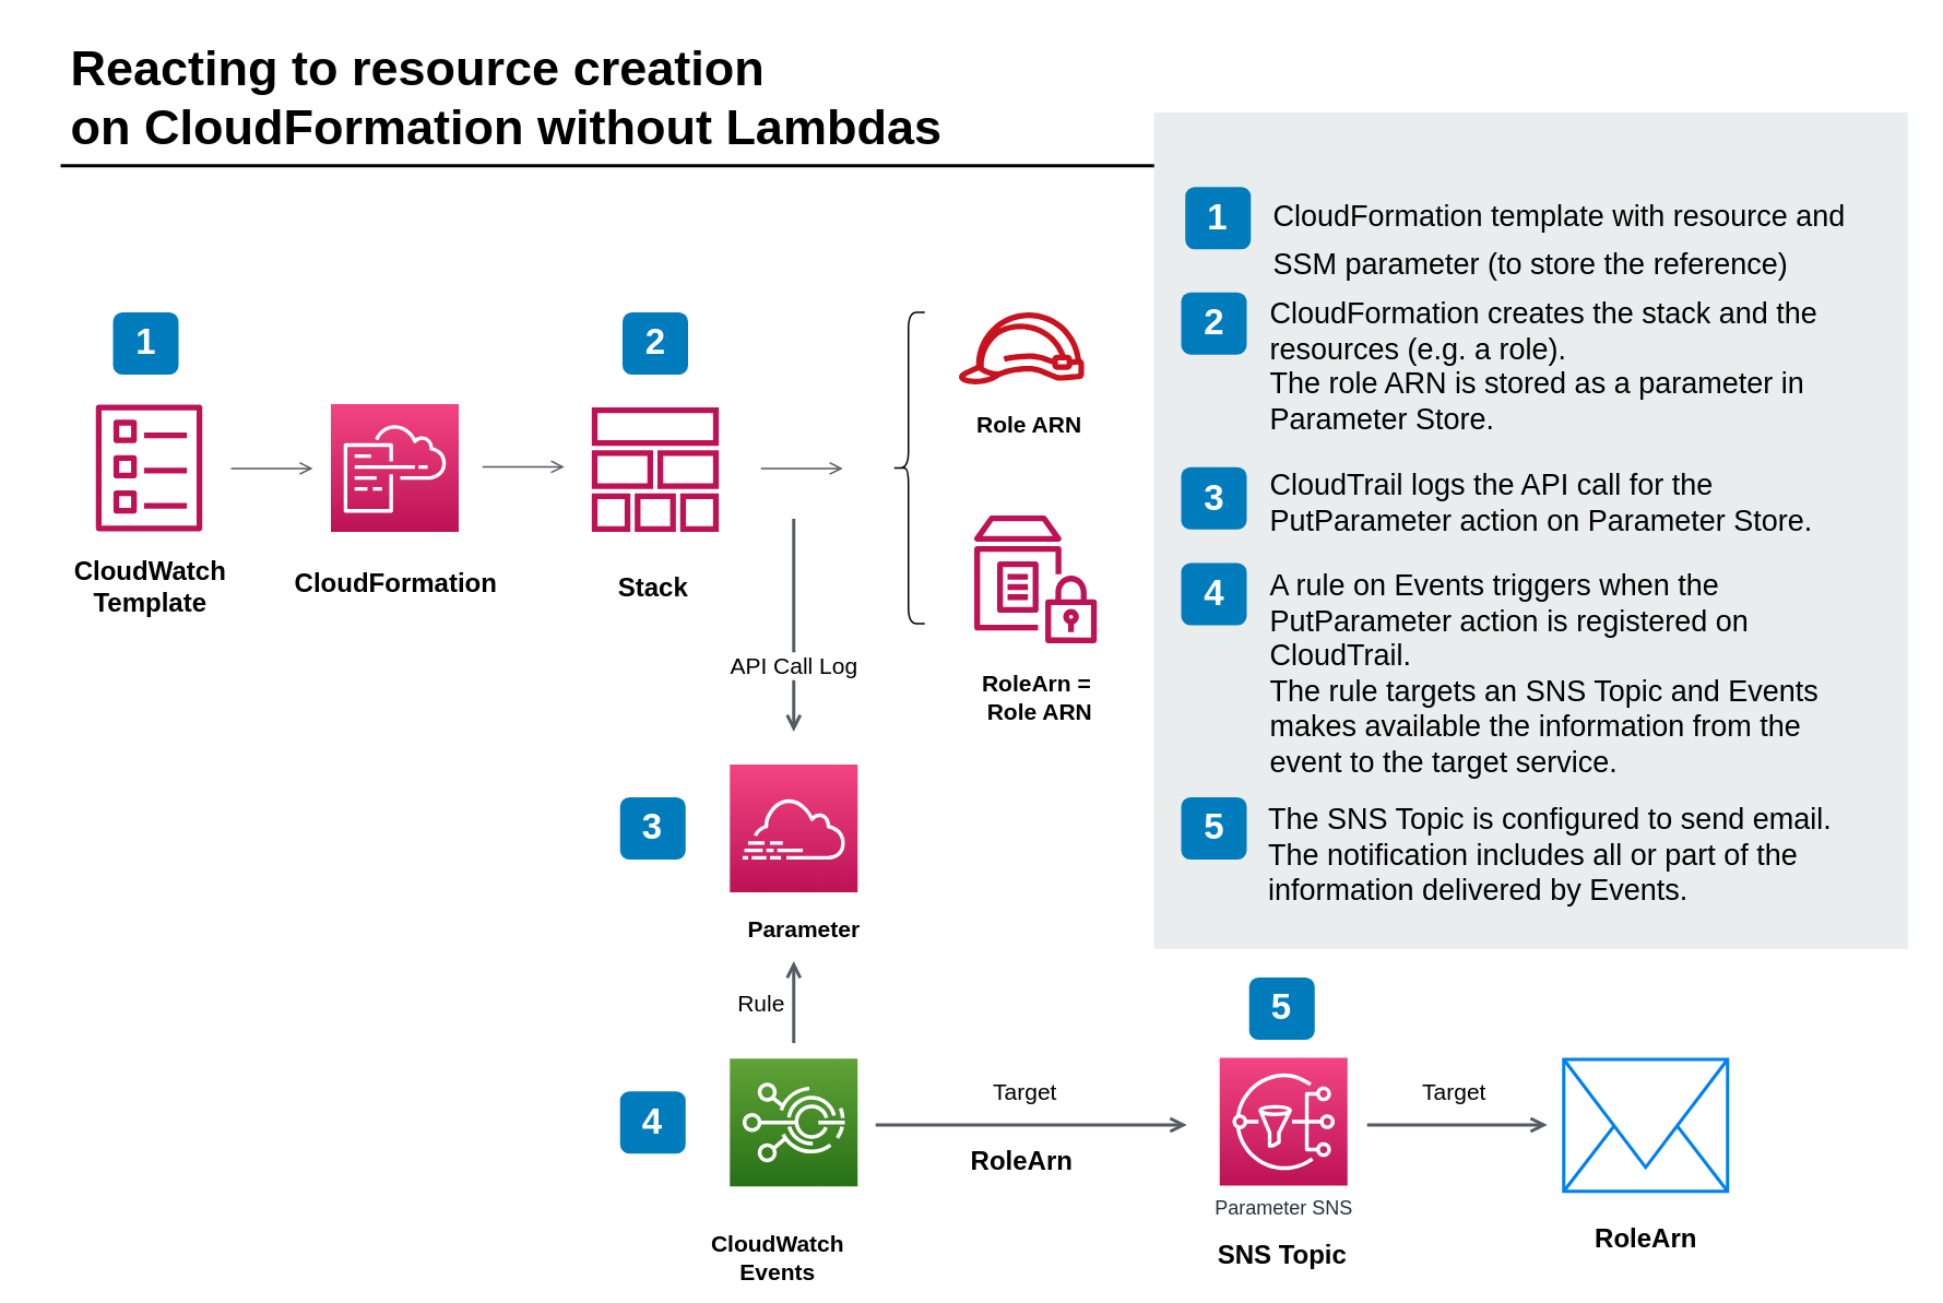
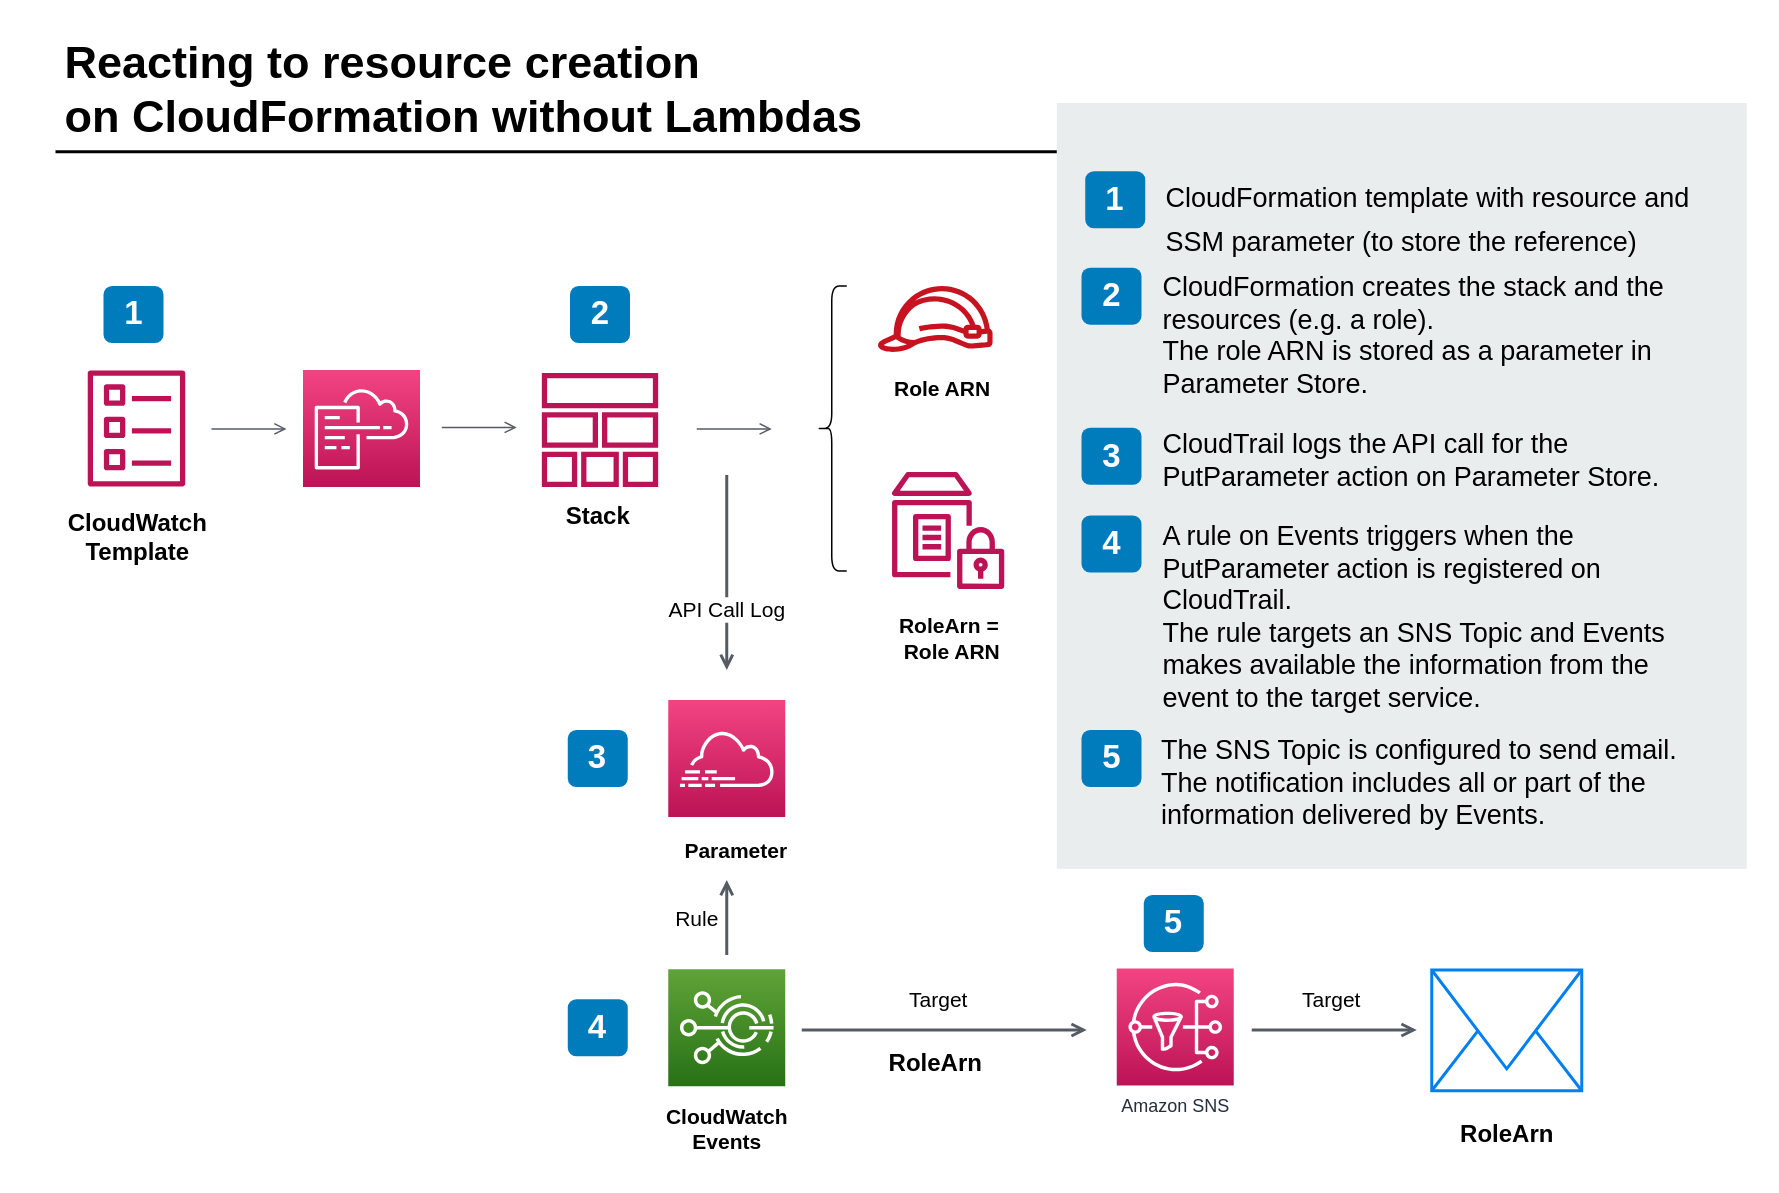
- <mxCell id="31" value="CloudFormation" style="text;html=1;resizable=0;points=[];autosize=1;align=center;verticalAlign=top;spacingTop=-4;fontSize=16;fontStyle=1" vertex="1" parent="1"><mxGeometry x="170.5" y="343" width="140" height="20" as="geometry" /></mxCell>
- <mxCell id="32" value="Stack" style="text;html=1;resizable=0;points=[];autosize=1;align=center;verticalAlign=top;spacingTop=-4;fontSize=16;fontStyle=1" vertex="1" parent="1"><mxGeometry x="368" y="345.5" width="60" height="20" as="geometry" /></mxCell>
+ <mxCell id="32" value="Stack" style="text;html=1;resizable=0;points=[];autosize=1;align=center;verticalAlign=top;spacingTop=-4;fontSize=16;fontStyle=1" vertex="1" parent="1"><mxGeometry x="368" y="330.5" width="60" height="20" as="geometry" /></mxCell>
- <mxCell id="3" value="Parameter SNS" style="outlineConnect=0;fontColor=#232F3E;gradientColor=#F34482;gradientDirection=north;fillColor=#BC1356;strokeColor=#ffffff;dashed=0;verticalLabelPosition=bottom;verticalAlign=top;align=center;html=1;fontSize=12;fontStyle=0;aspect=fixed;shape=mxgraph.aws4.resourceIcon;resIcon=mxgraph.aws4.sns;" parent="1" vertex="1"><mxGeometry x="744" y="645" width="78" height="78" as="geometry" /></mxCell>
+ <mxCell id="3" value="Amazon SNS" style="outlineConnect=0;fontColor=#232F3E;gradientColor=#F34482;gradientDirection=north;fillColor=#BC1356;strokeColor=#ffffff;dashed=0;verticalLabelPosition=bottom;verticalAlign=top;align=center;html=1;fontSize=12;fontStyle=0;aspect=fixed;shape=mxgraph.aws4.resourceIcon;resIcon=mxgraph.aws4.sns;" parent="1" vertex="1"><mxGeometry x="744" y="645" width="78" height="78" as="geometry" /></mxCell>
- <mxCell id="41" value="SNS Topic" style="text;html=1;resizable=0;points=[];autosize=1;align=center;verticalAlign=top;spacingTop=-4;fontSize=16;fontStyle=1" vertex="1" parent="1"><mxGeometry x="737" y="753" width="90" height="20" as="geometry" /></mxCell>
- <mxCell id="38" value="CloudWatch&lt;br&gt;Events" style="text;html=1;resizable=0;points=[];autosize=1;align=center;verticalAlign=top;spacingTop=-4;fontSize=14;fontStyle=1" vertex="1" parent="1"><mxGeometry x="424" y="748" width="100" height="40" as="geometry" /></mxCell>
+ <mxCell id="38" value="CloudWatch&lt;br&gt;Events" style="text;html=1;resizable=0;points=[];autosize=1;align=center;verticalAlign=top;spacingTop=-4;fontSize=14;fontStyle=1" vertex="1" parent="1"><mxGeometry x="434" y="733" width="100" height="40" as="geometry" /></mxCell>
